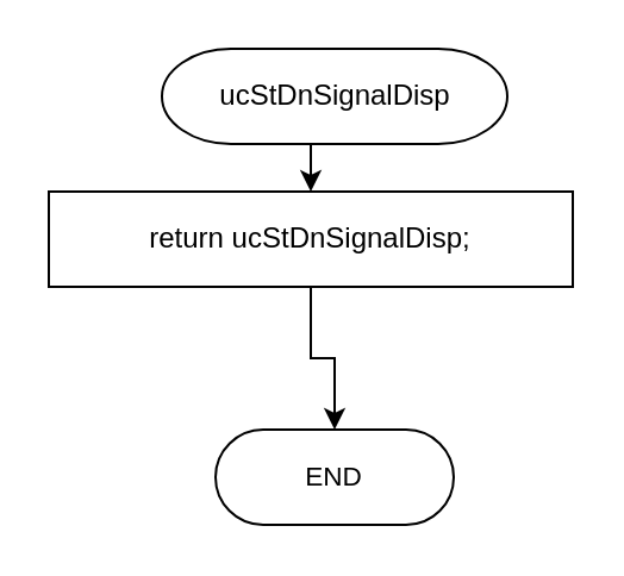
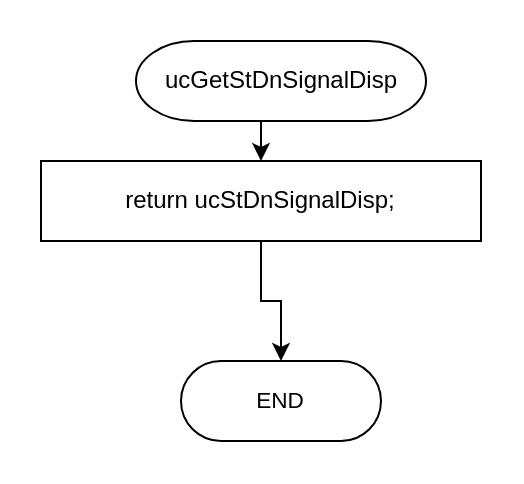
- <mxCell id="6" value="&lt;div style=&quot;&quot;&gt;&lt;font style=&quot;direction: ltr; line-height: 120%; opacity: 1;&quot;&gt;ucStDnSignalDisp&lt;br&gt;&lt;/font&gt;&lt;/div&gt;" style="verticalAlign=middle;align=center;overflow=width;vsdxID=2;fillColor=#FFFFFF;gradientColor=none;shape=stencil(tVLLDsIgEPwajiQIMfFe638Qu22JCM2Ctv69kK0Rm9qDibeZndkXC1NV6PUATIoQ0V9gNE3smToyKY3rAU1MiKmaqar1CB36m2uIDzo7M7r6e64wUZ4UOUWKB9GdIH4irzWu8B42vRrPScNFXZzN+5mvl3qJXE8mcPRRR+Pdh2Y1dsBTE95a3c0TkBRGgKEIb6wg1/r+ssCXd/vLCgm8z9caa+n6pb48dwrRV1H1Ew==);strokeColor=#000000;spacingTop=-1;spacingBottom=-1;spacingLeft=-1;spacingRight=-1;points=[[0.5,1,0],[0.5,0,0],[0,0.5,0],[1,0.5,0]];labelBackgroundColor=none;rounded=0;html=1;whiteSpace=wrap;strokeWidth=1;" parent="1" vertex="1"><mxGeometry x="67.5" y="20" width="145" height="40" as="geometry" /></mxCell>
+ <mxCell id="6" value="&lt;div style=&quot;&quot;&gt;&lt;font style=&quot;direction: ltr; line-height: 120%; opacity: 1;&quot;&gt;ucGetStDnSignalDisp&lt;br&gt;&lt;/font&gt;&lt;/div&gt;" style="verticalAlign=middle;align=center;overflow=width;vsdxID=2;fillColor=#FFFFFF;gradientColor=none;shape=stencil(tVLLDsIgEPwajiQIMfFe638Qu22JCM2Ctv69kK0Rm9qDibeZndkXC1NV6PUATIoQ0V9gNE3smToyKY3rAU1MiKmaqar1CB36m2uIDzo7M7r6e64wUZ4UOUWKB9GdIH4irzWu8B42vRrPScNFXZzN+5mvl3qJXE8mcPRRR+Pdh2Y1dsBTE95a3c0TkBRGgKEIb6wg1/r+ssCXd/vLCgm8z9caa+n6pb48dwrRV1H1Ew==);strokeColor=#000000;spacingTop=-1;spacingBottom=-1;spacingLeft=-1;spacingRight=-1;points=[[0.5,1,0],[0.5,0,0],[0,0.5,0],[1,0.5,0]];labelBackgroundColor=none;rounded=0;html=1;whiteSpace=wrap;strokeWidth=1;" parent="1" vertex="1"><mxGeometry x="67.5" y="20" width="145" height="40" as="geometry" /></mxCell>
